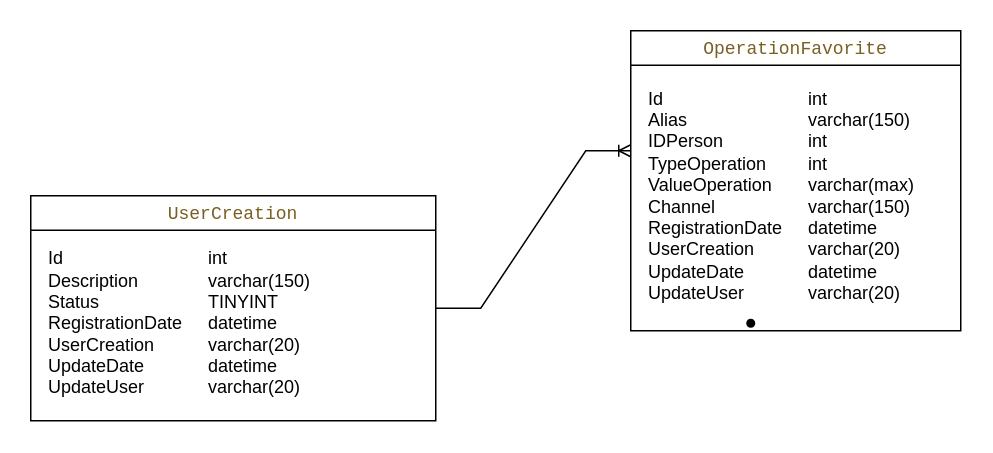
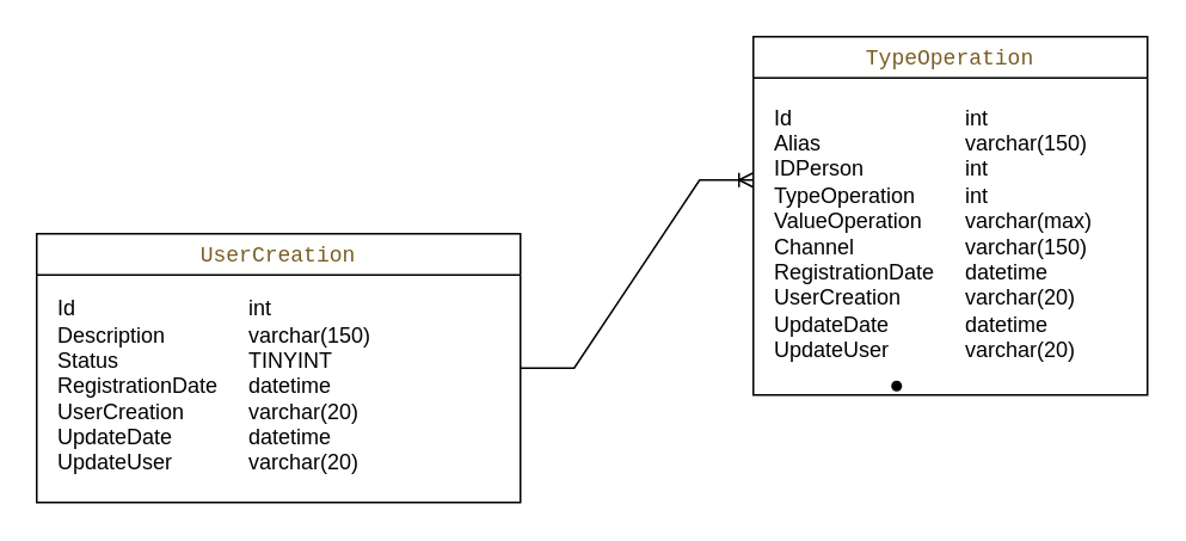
- <mxCell id="2" value="&lt;div style=&quot;color: rgb(33, 33, 33); background-color: rgb(255, 255, 254); font-family: Menlo, Monaco, &amp;quot;Courier New&amp;quot;, monospace; font-weight: normal; line-height: 18px; white-space: pre;&quot;&gt;&lt;span style=&quot;color: #795e26;&quot;&gt;OperationFavorite&lt;/span&gt;&lt;/div&gt;" style="swimlane;whiteSpace=wrap;html=1;" vertex="1" parent="1"><mxGeometry x="420" y="20" width="220" height="200" as="geometry"><mxRectangle x="310" y="320" width="160" height="30" as="alternateBounds" /></mxGeometry></mxCell>
+ <mxCell id="2" value="&lt;div style=&quot;color: rgb(33, 33, 33); background-color: rgb(255, 255, 254); font-family: Menlo, Monaco, &amp;quot;Courier New&amp;quot;, monospace; font-weight: normal; line-height: 18px; white-space: pre;&quot;&gt;&lt;span style=&quot;color: #795e26;&quot;&gt;TypeOperation&lt;/span&gt;&lt;/div&gt;" style="swimlane;whiteSpace=wrap;html=1;" vertex="1" parent="1"><mxGeometry x="420" y="20" width="220" height="200" as="geometry"><mxRectangle x="310" y="320" width="160" height="30" as="alternateBounds" /></mxGeometry></mxCell>
